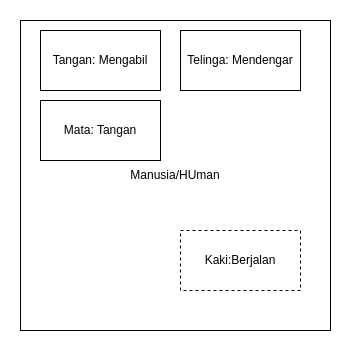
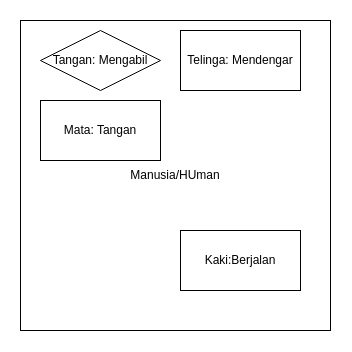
- <mxCell id="3" value="Tangan: Mengabil " style="rounded=0;whiteSpace=wrap;html=1;" vertex="1" parent="1"><mxGeometry x="40" y="30" width="120" height="60" as="geometry" /></mxCell>
+ <mxCell id="3" value="Tangan: Mengabil " style="rhombus;whiteSpace=wrap;html=1;" vertex="1" parent="1"><mxGeometry x="40" y="30" width="120" height="60" as="geometry" /></mxCell>
- <mxCell id="6" value="Kaki:Berjalan " style="rounded=0;whiteSpace=wrap;html=1;dashed=1;" vertex="1" parent="1"><mxGeometry x="180" y="230" width="120" height="60" as="geometry" /></mxCell>
+ <mxCell id="6" value="Kaki:Berjalan " style="rounded=0;whiteSpace=wrap;html=1;" vertex="1" parent="1"><mxGeometry x="180" y="230" width="120" height="60" as="geometry" /></mxCell>
